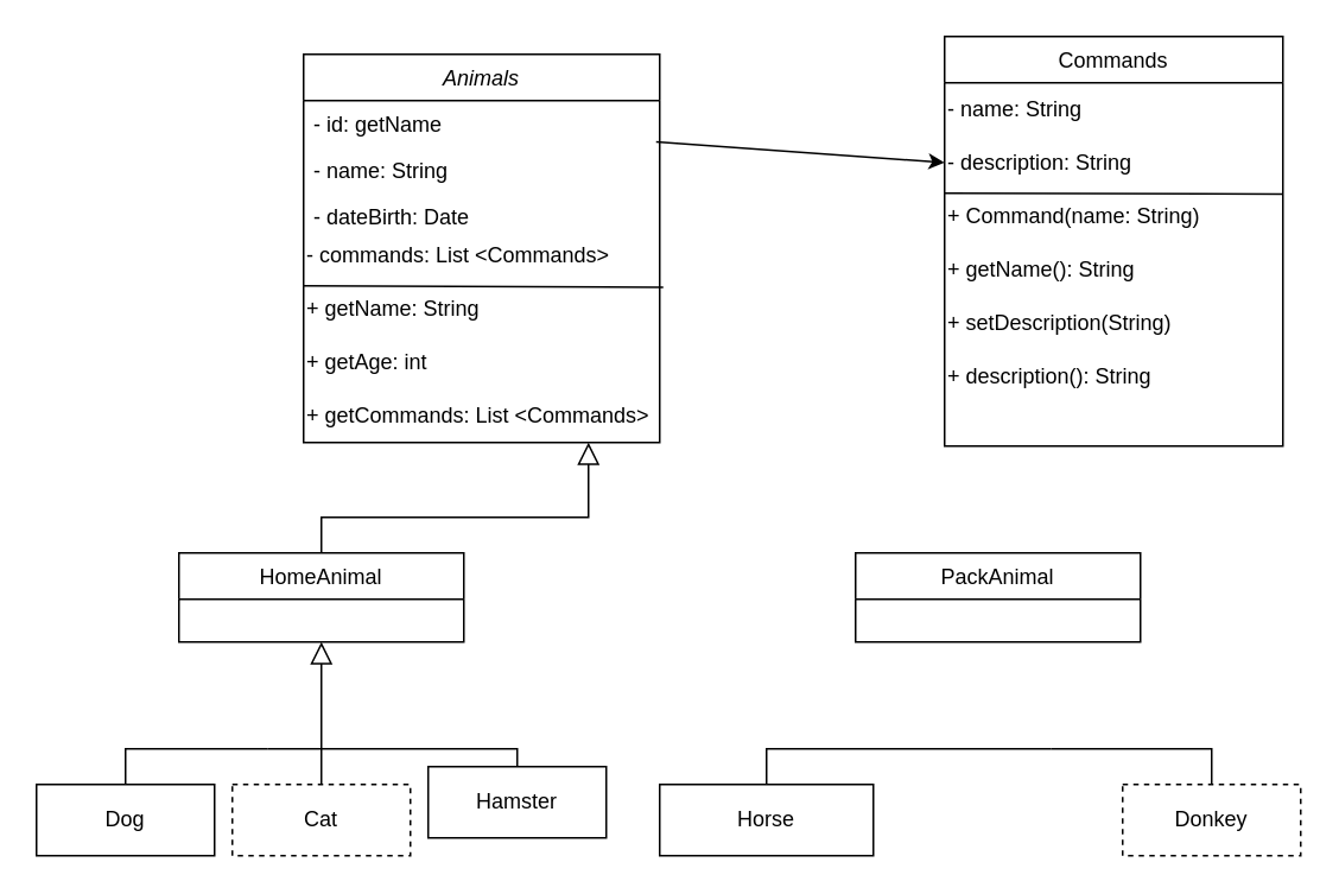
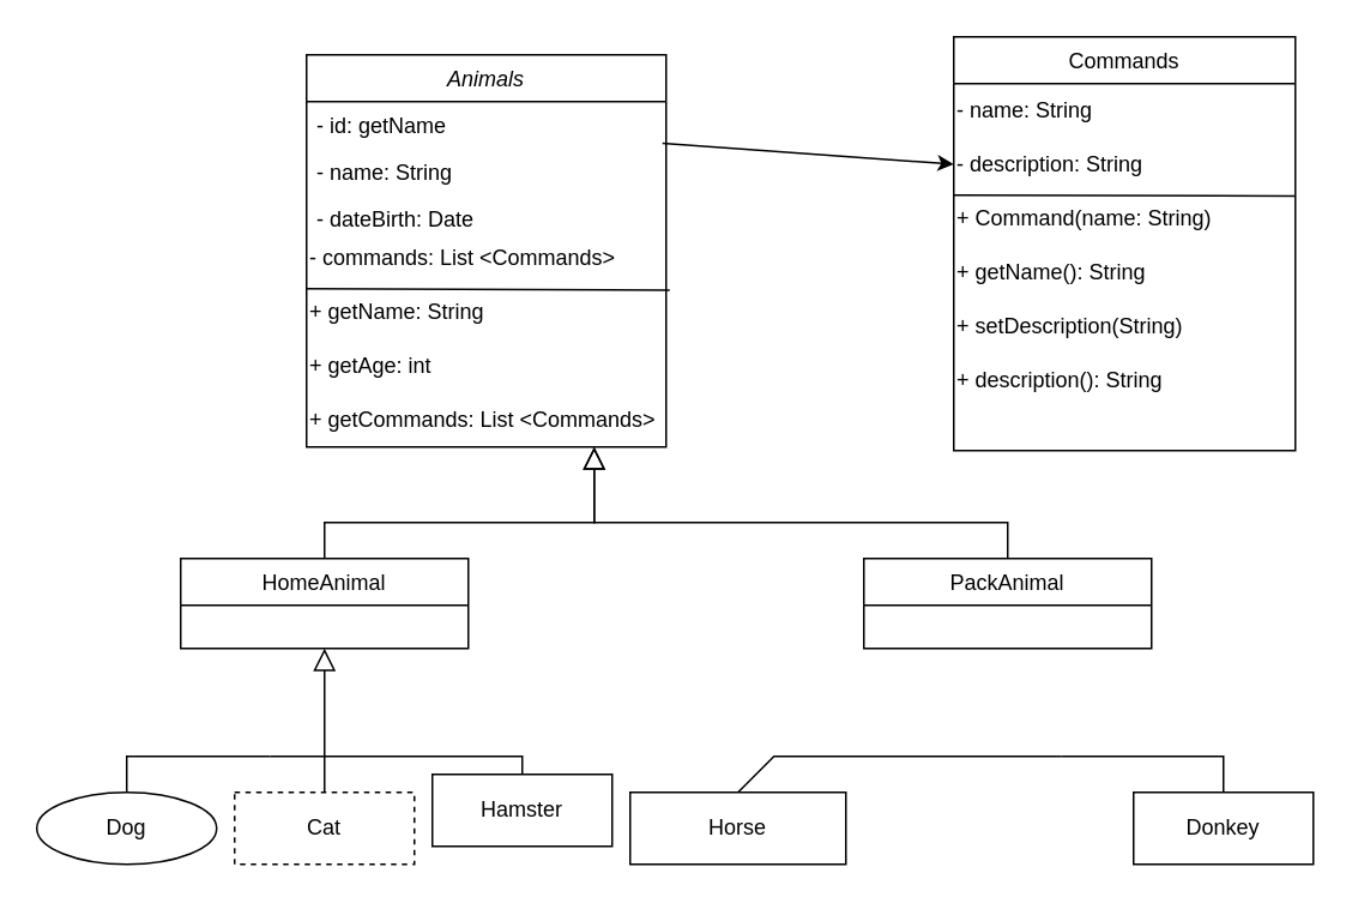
+ <mxCell id="13" value="" style="endArrow=block;endSize=10;endFill=0;shadow=0;strokeWidth=1;rounded=0;edgeStyle=elbowEdgeStyle;elbow=vertical;align=center;" parent="1" source="12" target="2" edge="1"><mxGeometry width="160" relative="1" as="geometry"><mxPoint x="160" y="363" as="sourcePoint" /><mxPoint x="260" y="261" as="targetPoint" /><Array as="points"><mxPoint x="330" y="290" /><mxPoint x="330" y="290" /><mxPoint x="330" y="300" /></Array></mxGeometry></mxCell>
- <mxCell id="22" value="Dog" style="rounded=0;whiteSpace=wrap;html=1;align=center;" vertex="1" parent="1"><mxGeometry x="20" y="440" width="100" height="40" as="geometry" /></mxCell>
+ <mxCell id="22" value="Dog" style="ellipse;whiteSpace=wrap;html=1;align=center;" vertex="1" parent="1"><mxGeometry x="20" y="440" width="100" height="40" as="geometry" /></mxCell>
- <mxCell id="25" value="Horse" style="rounded=0;whiteSpace=wrap;html=1;strokeColor=default;fontFamily=Helvetica;fontSize=12;fontColor=default;fillColor=default;align=center;" vertex="1" parent="1"><mxGeometry x="370" y="440" width="120" height="40" as="geometry" /></mxCell>
+ <mxCell id="25" value="Horse" style="rounded=0;whiteSpace=wrap;html=1;strokeColor=default;fontFamily=Helvetica;fontSize=12;fontColor=default;fillColor=default;align=center;" vertex="1" parent="1"><mxGeometry x="350" y="440" width="120" height="40" as="geometry" /></mxCell>
- <mxCell id="26" value="Donkey" style="rounded=0;whiteSpace=wrap;html=1;strokeColor=default;fontFamily=Helvetica;fontSize=12;fontColor=default;fillColor=default;align=center;dashed=1;" vertex="1" parent="1"><mxGeometry x="630" y="440" width="100" height="40" as="geometry" /></mxCell>
+ <mxCell id="26" value="Donkey" style="rounded=0;whiteSpace=wrap;html=1;strokeColor=default;fontFamily=Helvetica;fontSize=12;fontColor=default;fillColor=default;align=center;" vertex="1" parent="1"><mxGeometry x="630" y="440" width="100" height="40" as="geometry" /></mxCell>
